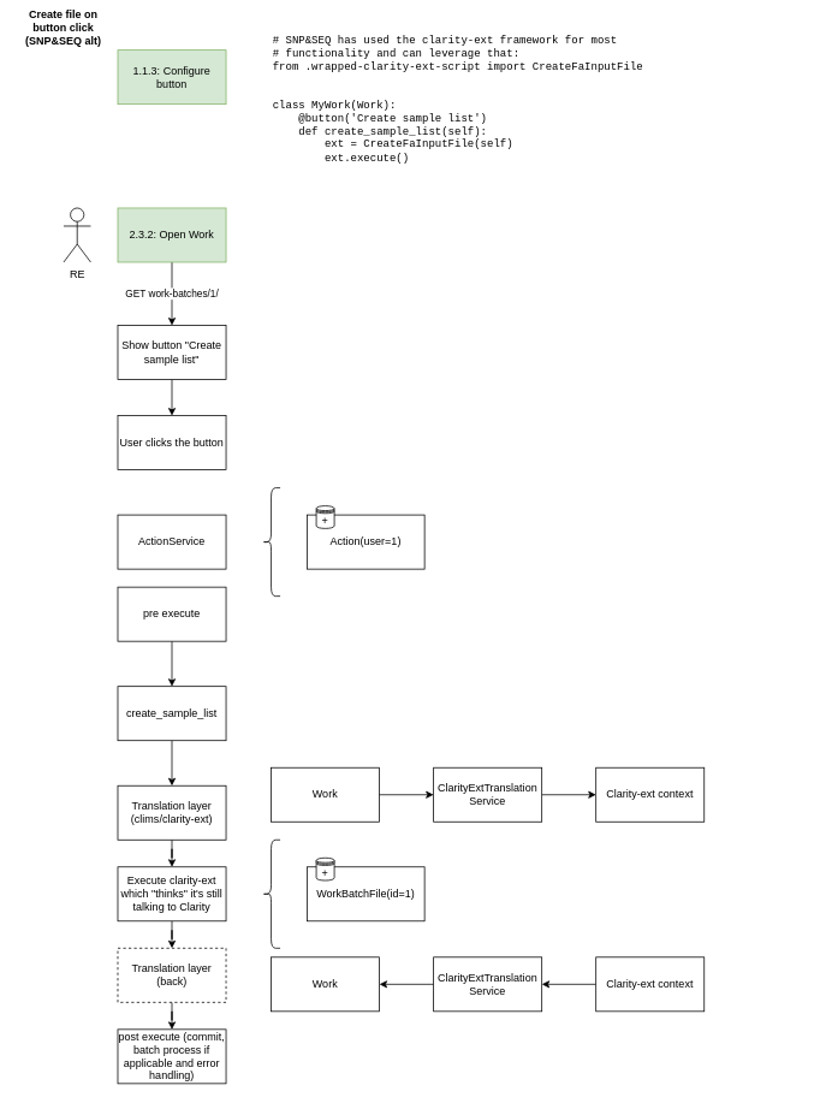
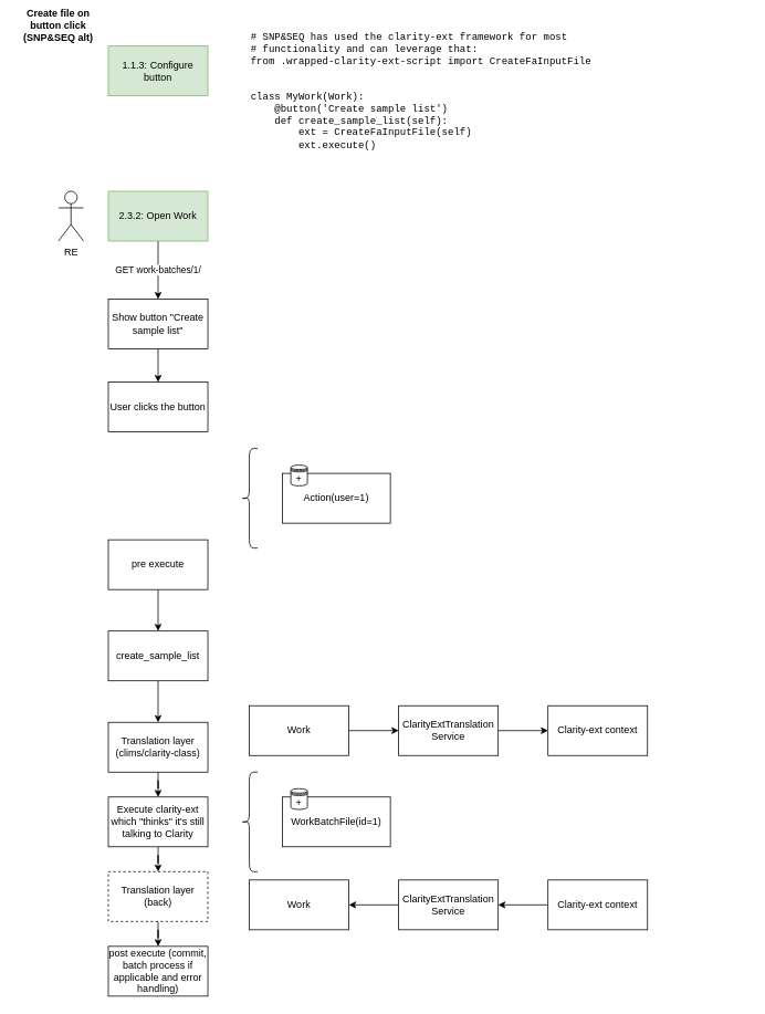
- <mxCell id="12" value="ActionService" style="whiteSpace=wrap;html=1;rounded=0;" parent="1" vertex="1"><mxGeometry x="130" y="570" width="120" height="60" as="geometry" /></mxCell>
- <mxCell id="19" value="Translation layer (clims/clarity-ext)" style="whiteSpace=wrap;html=1;rounded=0;" parent="1" vertex="1"><mxGeometry x="130" y="870" width="120" height="60" as="geometry" /></mxCell>
+ <mxCell id="19" value="Translation layer (clims/clarity-class)" style="whiteSpace=wrap;html=1;rounded=0;" parent="1" vertex="1"><mxGeometry x="130" y="870" width="120" height="60" as="geometry" /></mxCell>
